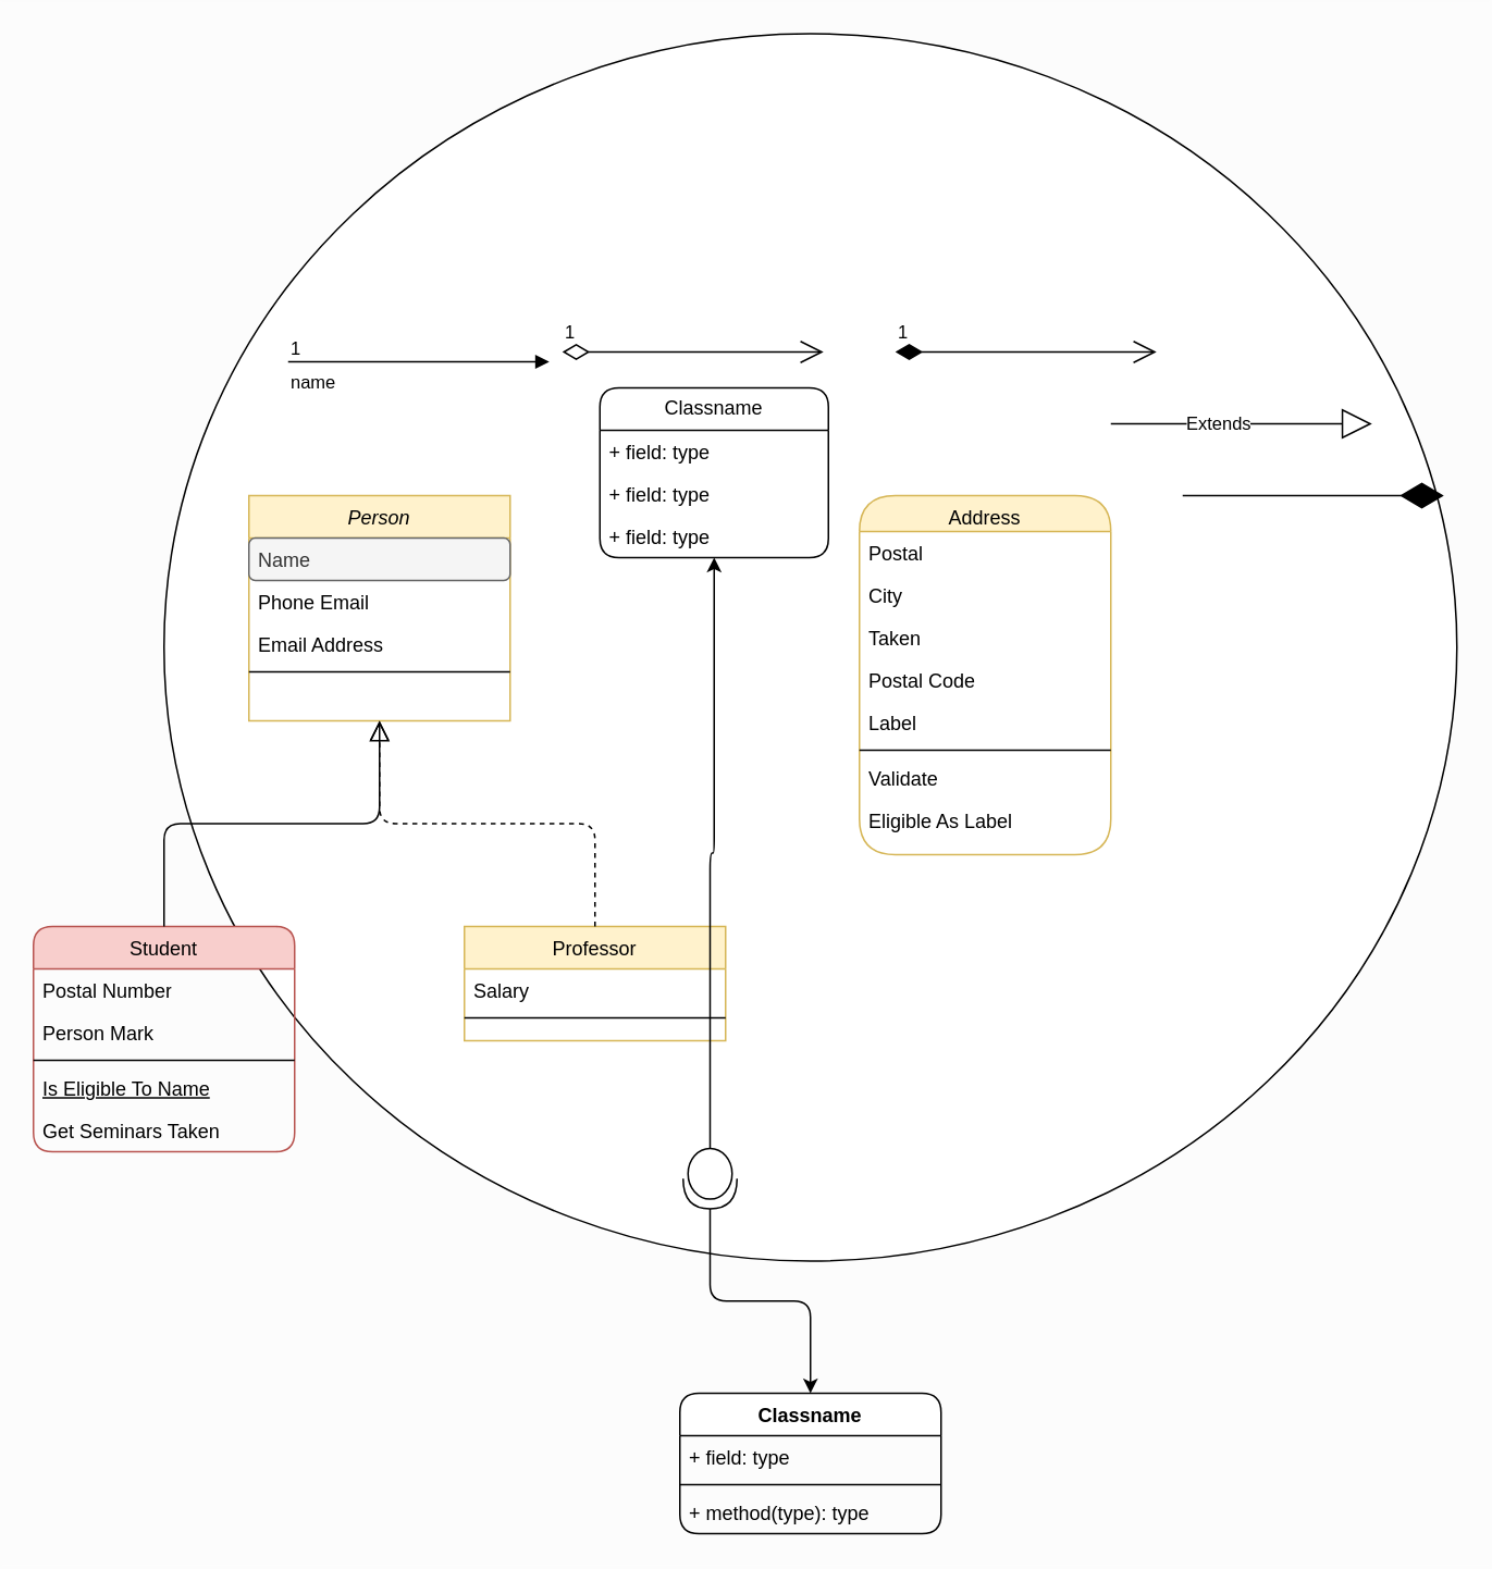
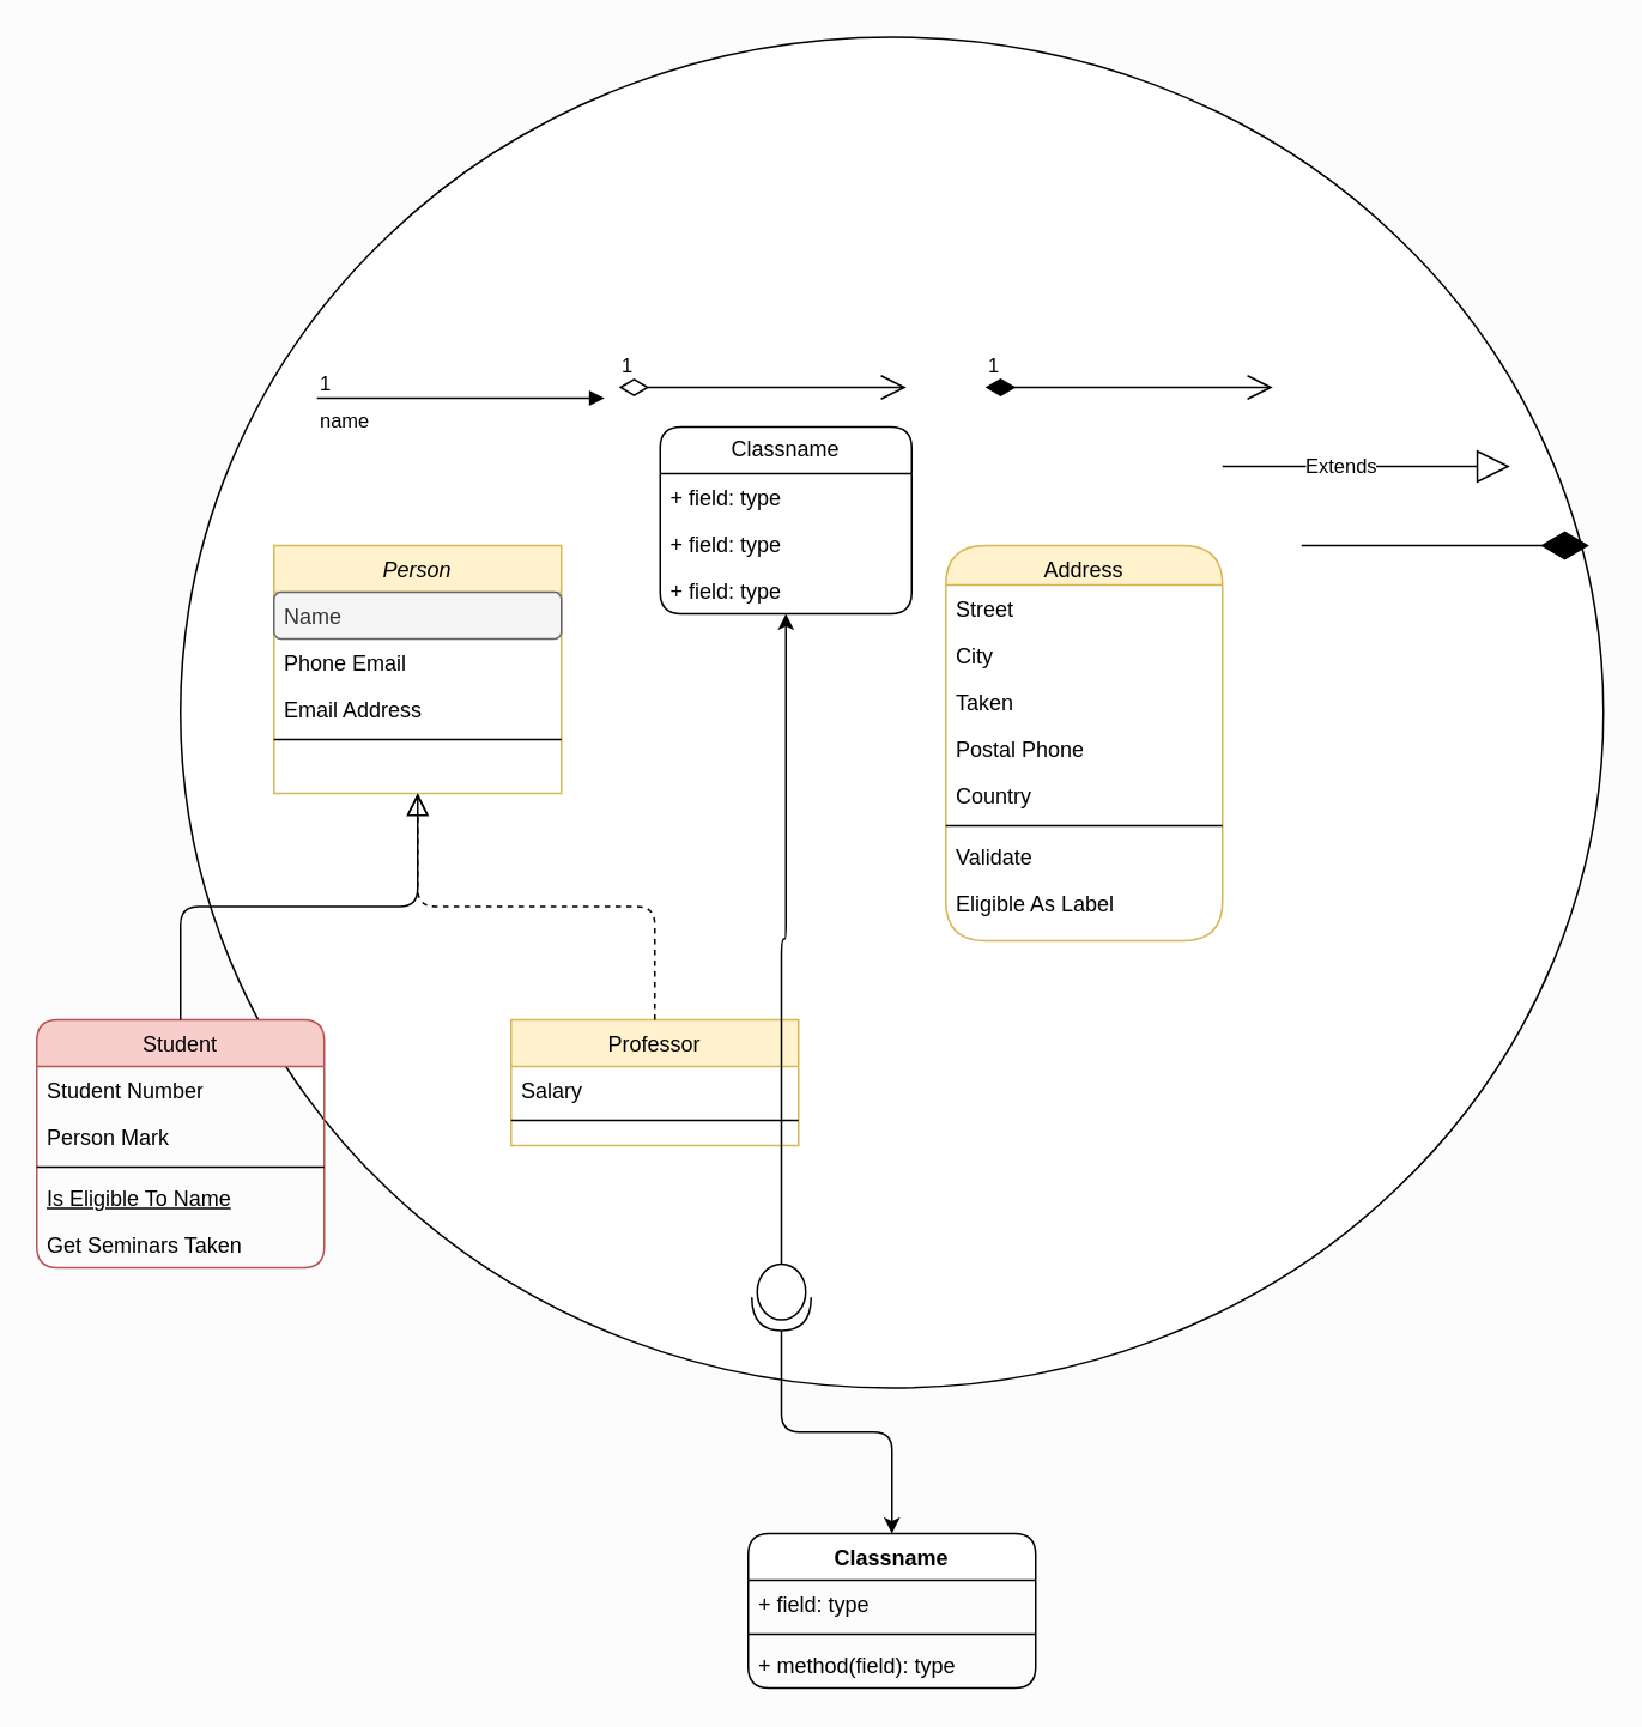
- <mxCell id="20" value="Postal" style="text;align=left;verticalAlign=top;spacingLeft=4;spacingRight=4;overflow=hidden;rotatable=0;points=[[0,0.5],[1,0.5]];portConstraint=eastwest;labelBackgroundColor=none;rounded=1;backgroundOutline=0;whiteSpace=wrap;html=1;" parent="19" vertex="1"><mxGeometry y="22" width="154" height="26" as="geometry" /></mxCell>
+ <mxCell id="20" value="Street" style="text;align=left;verticalAlign=top;spacingLeft=4;spacingRight=4;overflow=hidden;rotatable=0;points=[[0,0.5],[1,0.5]];portConstraint=eastwest;labelBackgroundColor=none;rounded=1;backgroundOutline=0;whiteSpace=wrap;html=1;" parent="19" vertex="1"><mxGeometry y="22" width="154" height="26" as="geometry" /></mxCell>
- <mxCell id="23" value="Postal Code" style="text;align=left;verticalAlign=top;spacingLeft=4;spacingRight=4;overflow=hidden;rotatable=0;points=[[0,0.5],[1,0.5]];portConstraint=eastwest;rounded=1;shadow=0;html=1;labelBackgroundColor=none;backgroundOutline=0;whiteSpace=wrap;" parent="19" vertex="1"><mxGeometry y="100" width="154" height="26" as="geometry" /></mxCell>
+ <mxCell id="23" value="Postal Phone" style="text;align=left;verticalAlign=top;spacingLeft=4;spacingRight=4;overflow=hidden;rotatable=0;points=[[0,0.5],[1,0.5]];portConstraint=eastwest;rounded=1;shadow=0;html=1;labelBackgroundColor=none;backgroundOutline=0;whiteSpace=wrap;" parent="19" vertex="1"><mxGeometry y="100" width="154" height="26" as="geometry" /></mxCell>
- <mxCell id="24" value="Label" style="text;align=left;verticalAlign=top;spacingLeft=4;spacingRight=4;overflow=hidden;rotatable=0;points=[[0,0.5],[1,0.5]];portConstraint=eastwest;rounded=1;shadow=0;html=1;labelBackgroundColor=none;backgroundOutline=0;whiteSpace=wrap;" parent="19" vertex="1"><mxGeometry y="126" width="154" height="26" as="geometry" /></mxCell>
+ <mxCell id="24" value="Country" style="text;align=left;verticalAlign=top;spacingLeft=4;spacingRight=4;overflow=hidden;rotatable=0;points=[[0,0.5],[1,0.5]];portConstraint=eastwest;rounded=1;shadow=0;html=1;labelBackgroundColor=none;backgroundOutline=0;whiteSpace=wrap;" parent="19" vertex="1"><mxGeometry y="126" width="154" height="26" as="geometry" /></mxCell>
- <mxCell id="9" value="Postal Number" style="text;align=left;verticalAlign=top;spacingLeft=4;spacingRight=4;overflow=hidden;rotatable=0;points=[[0,0.5],[1,0.5]];portConstraint=eastwest;labelBackgroundColor=none;rounded=1;backgroundOutline=0;whiteSpace=wrap;html=1;" parent="8" vertex="1"><mxGeometry y="26" width="160" height="26" as="geometry" /></mxCell>
+ <mxCell id="9" value="Student Number" style="text;align=left;verticalAlign=top;spacingLeft=4;spacingRight=4;overflow=hidden;rotatable=0;points=[[0,0.5],[1,0.5]];portConstraint=eastwest;labelBackgroundColor=none;rounded=1;backgroundOutline=0;whiteSpace=wrap;html=1;" parent="8" vertex="1"><mxGeometry y="26" width="160" height="26" as="geometry" /></mxCell>
- <mxCell id="39" value="+ method(type): type" style="text;strokeColor=none;fillColor=none;align=left;verticalAlign=top;spacingLeft=4;spacingRight=4;overflow=hidden;rotatable=0;points=[[0,0.5],[1,0.5]];portConstraint=eastwest;whiteSpace=wrap;html=1;labelBackgroundColor=none;rounded=1;" vertex="1" parent="36"><mxGeometry y="60" width="160" height="26" as="geometry" /></mxCell>
+ <mxCell id="39" value="+ method(field): type" style="text;strokeColor=none;fillColor=none;align=left;verticalAlign=top;spacingLeft=4;spacingRight=4;overflow=hidden;rotatable=0;points=[[0,0.5],[1,0.5]];portConstraint=eastwest;whiteSpace=wrap;html=1;labelBackgroundColor=none;rounded=1;" vertex="1" parent="36"><mxGeometry y="60" width="160" height="26" as="geometry" /></mxCell>
